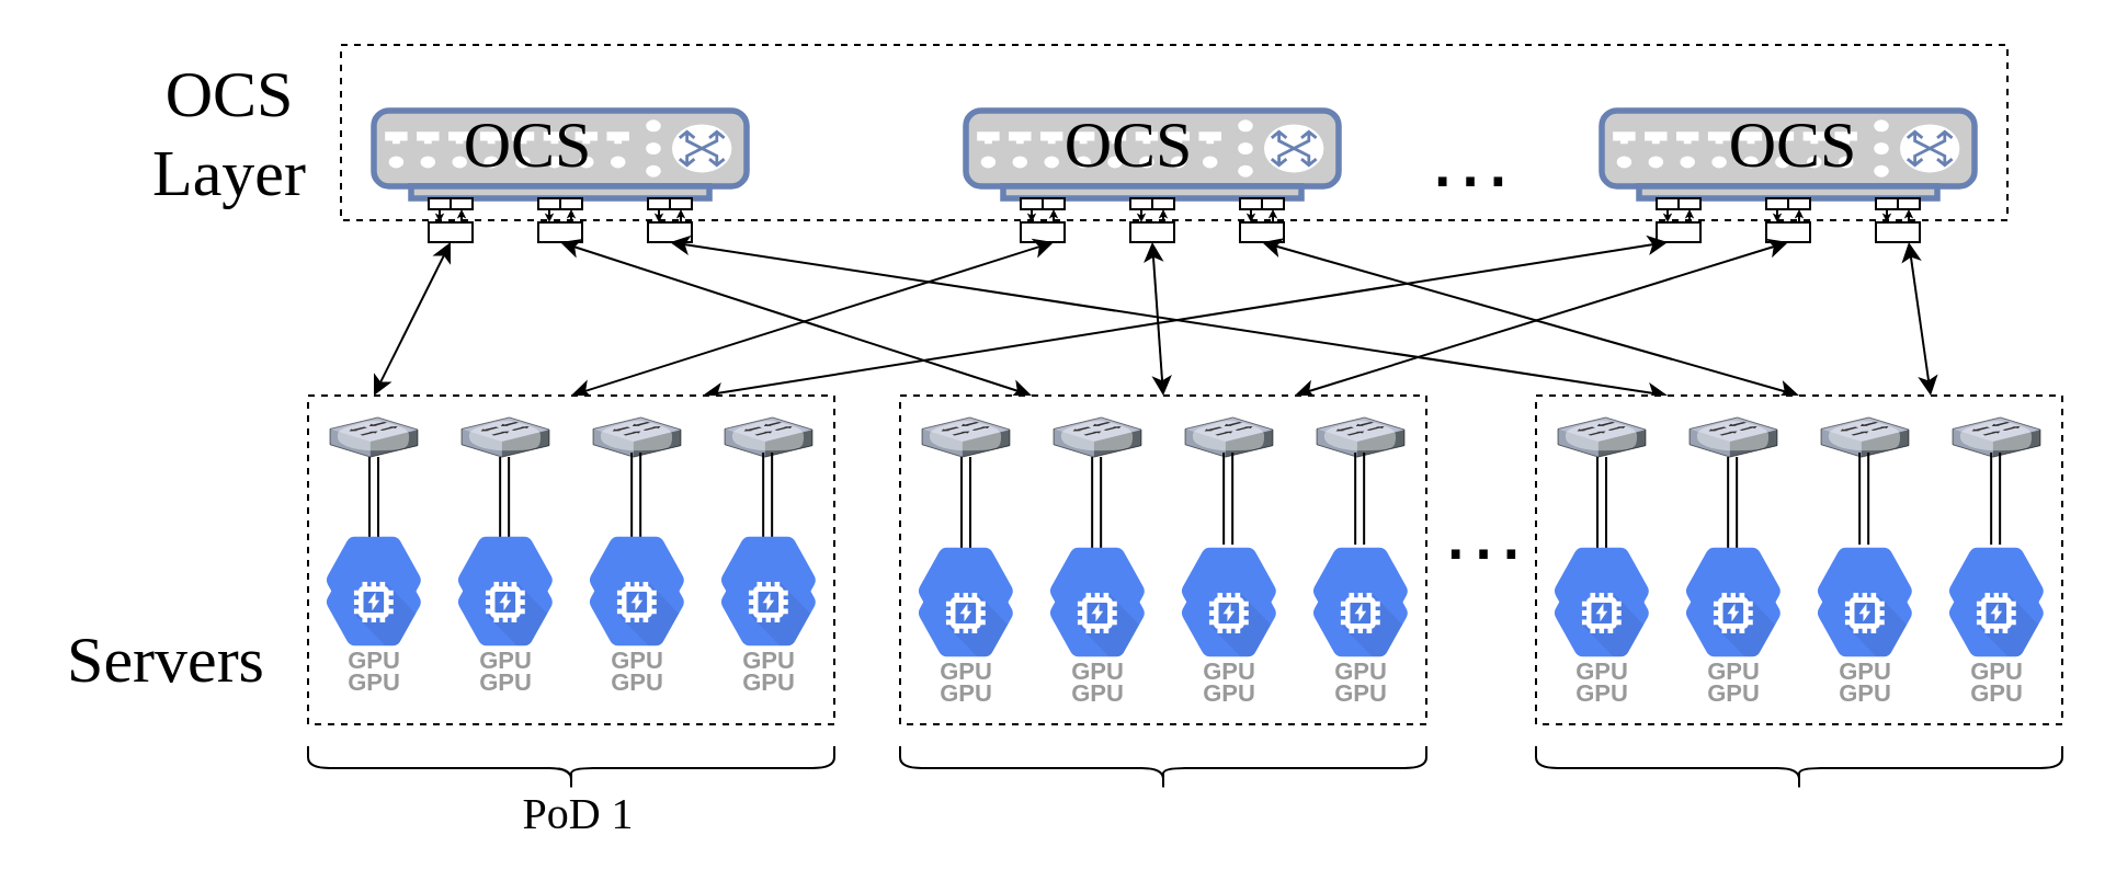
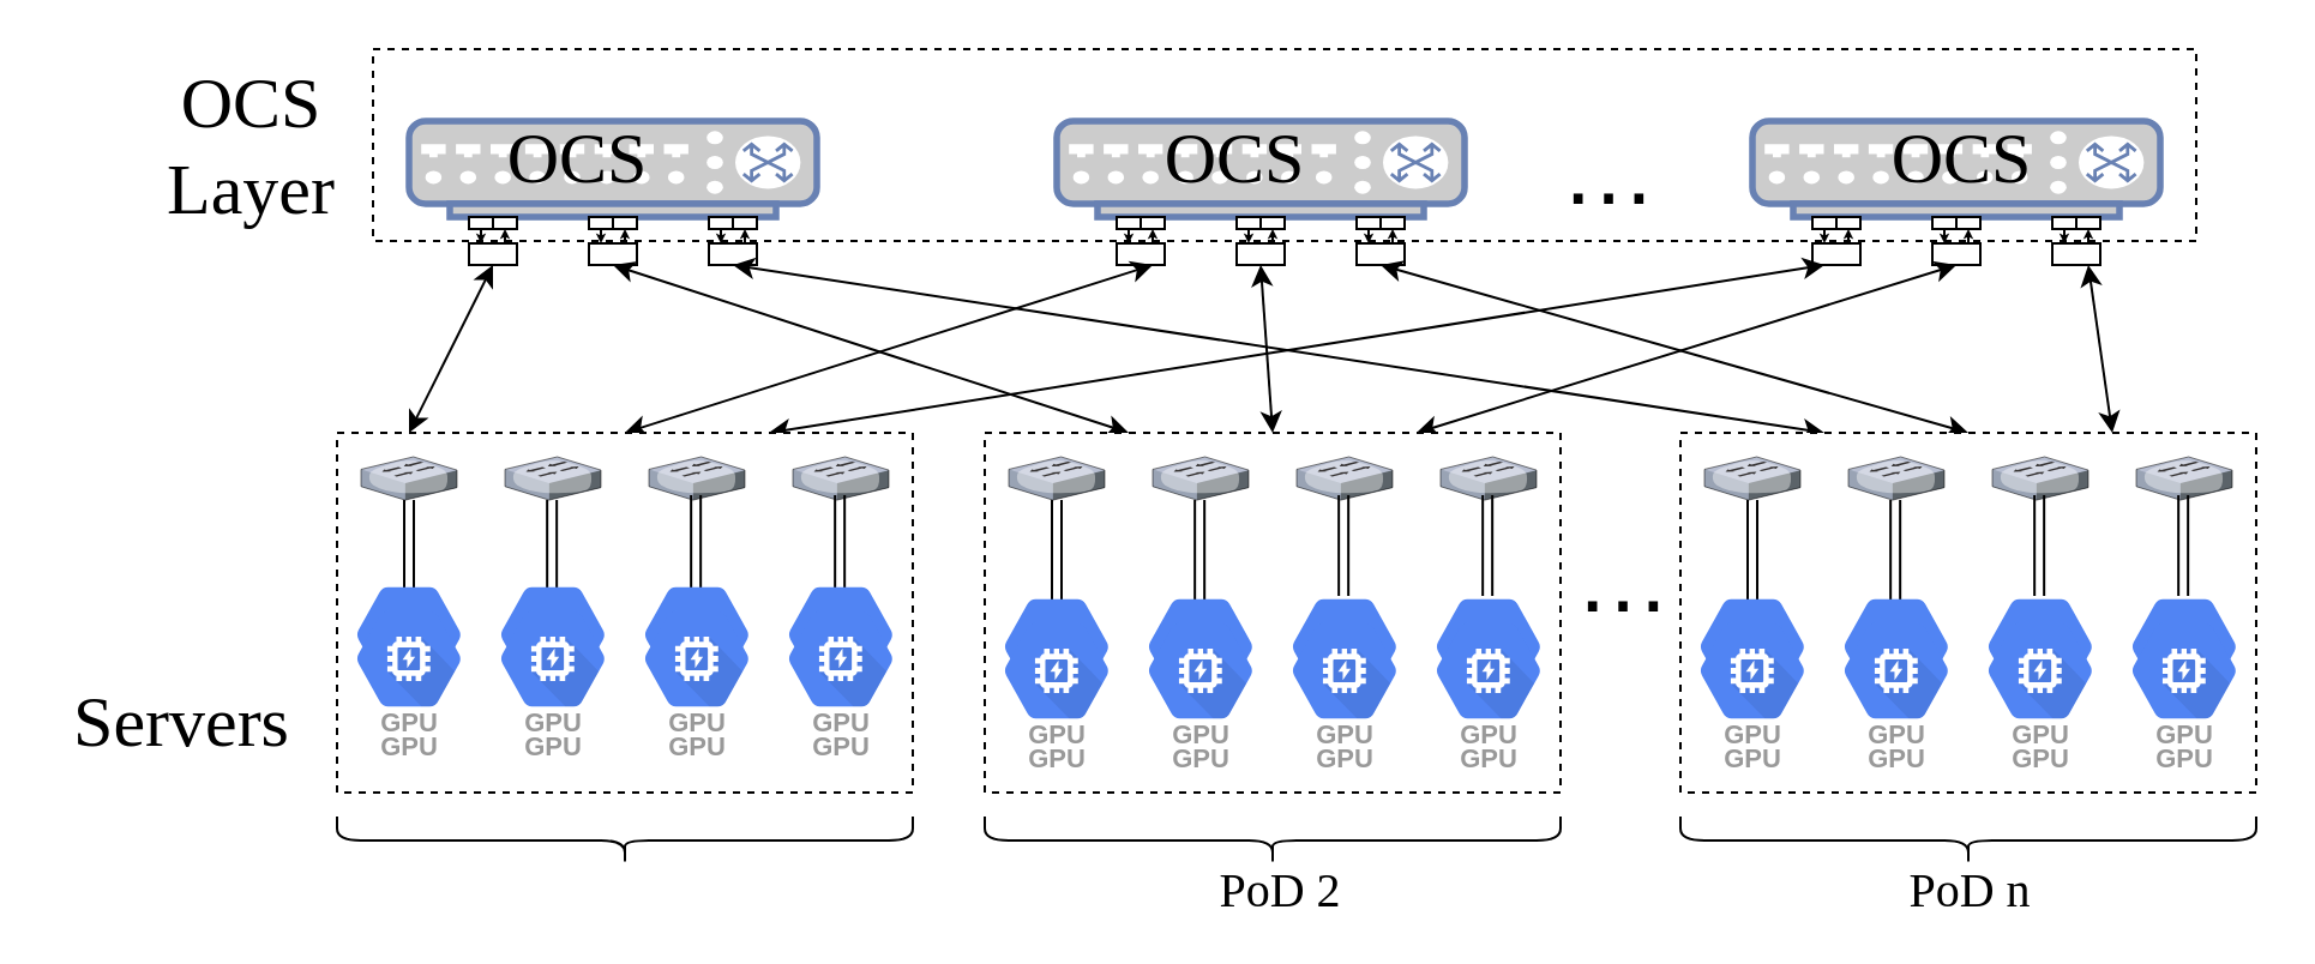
- <mxCell id="9" value="&lt;div style=&quot;font-size: 20px&quot;&gt;&lt;font style=&quot;font-size: 20px&quot; face=&quot;Times New Roman&quot;&gt;PoD 1 &lt;br&gt;&lt;/font&gt;&lt;/div&gt;" style="text;html=1;align=center;verticalAlign=middle;resizable=0;points=[];autosize=1;" parent="1" vertex="1"><mxGeometry x="228" y="360" width="70" height="20" as="geometry" /></mxCell>
+ <mxCell id="11" value="&lt;div style=&quot;font-size: 20px&quot;&gt;&lt;font style=&quot;font-size: 20px&quot; face=&quot;Times New Roman&quot;&gt;PoD 2 &lt;/font&gt;&lt;/div&gt;" style="text;html=1;align=center;verticalAlign=middle;resizable=0;points=[];autosize=1;" parent="1" vertex="1"><mxGeometry x="498" y="360" width="70" height="20" as="geometry" /></mxCell>
+ <mxCell id="13" value="&lt;div style=&quot;font-size: 20px&quot;&gt;&lt;font style=&quot;font-size: 20px&quot; face=&quot;Times New Roman&quot;&gt;PoD n&amp;nbsp;&lt;br&gt;&lt;/font&gt;&lt;/div&gt;" style="text;html=1;align=center;verticalAlign=middle;resizable=0;points=[];autosize=1;" parent="1" vertex="1"><mxGeometry x="788" y="360" width="70" height="20" as="geometry" /></mxCell>
